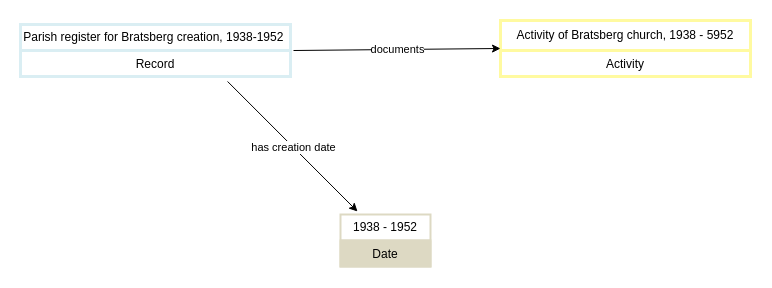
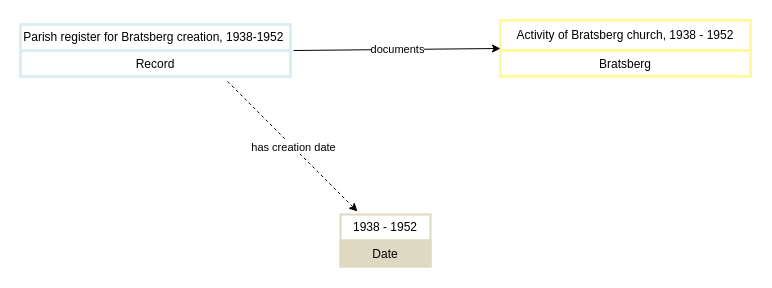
- <mxCell id="4" value="Activity of Bratsberg church, 1938 - 5952" style="swimlane;fontStyle=0;childLayout=stackLayout;horizontal=1;startSize=30;strokeColor=#FFFAA0;strokeWidth=3;fillColor=none;horizontalStack=0;resizeParent=1;resizeParentMax=0;resizeLast=0;collapsible=1;marginBottom=0;whiteSpace=wrap;html=1;" parent="1" vertex="1"><mxGeometry x="500" y="20" width="250" height="56" as="geometry" /></mxCell>
+ <mxCell id="4" value="Activity of Bratsberg church, 1938 - 1952" style="swimlane;fontStyle=0;childLayout=stackLayout;horizontal=1;startSize=30;strokeColor=#FFFAA0;strokeWidth=3;fillColor=none;horizontalStack=0;resizeParent=1;resizeParentMax=0;resizeLast=0;collapsible=1;marginBottom=0;whiteSpace=wrap;html=1;" parent="1" vertex="1"><mxGeometry x="500" y="20" width="250" height="56" as="geometry" /></mxCell>
- <mxCell id="5" value="Activity" style="text;strokeColor=#FFFAA0;strokeWidth=3;fillColor=none;align=center;verticalAlign=top;spacingLeft=4;spacingRight=4;overflow=hidden;rotatable=0;points=[[0,0.5],[1,0.5]];portConstraint=eastwest;whiteSpace=wrap;html=1;" parent="4" vertex="1"><mxGeometry y="30" width="250" height="26" as="geometry" /></mxCell>
+ <mxCell id="5" value="Bratsberg" style="text;strokeColor=#FFFAA0;strokeWidth=3;fillColor=none;align=center;verticalAlign=top;spacingLeft=4;spacingRight=4;overflow=hidden;rotatable=0;points=[[0,0.5],[1,0.5]];portConstraint=eastwest;whiteSpace=wrap;html=1;" parent="4" vertex="1"><mxGeometry y="30" width="250" height="26" as="geometry" /></mxCell>
- <mxCell id="10" value="" style="endArrow=classic;html=1;rounded=0;exitX=0.767;exitY=1.192;exitDx=0;exitDy=0;exitPerimeter=0;entryX=0.189;entryY=-0.058;entryDx=0;entryDy=0;entryPerimeter=0;" parent="1" source="3" target="8" edge="1"><mxGeometry relative="1" as="geometry"><mxPoint x="177" y="141" as="sourcePoint" /><mxPoint x="20" y="266" as="targetPoint" /></mxGeometry></mxCell>
+ <mxCell id="10" value="" style="endArrow=classic;html=1;rounded=0;exitX=0.767;exitY=1.192;exitDx=0;exitDy=0;exitPerimeter=0;entryX=0.189;entryY=-0.058;entryDx=0;entryDy=0;entryPerimeter=0;dashed=1;" parent="1" source="3" target="8" edge="1"><mxGeometry relative="1" as="geometry"><mxPoint x="177" y="141" as="sourcePoint" /><mxPoint x="20" y="266" as="targetPoint" /></mxGeometry></mxCell>
